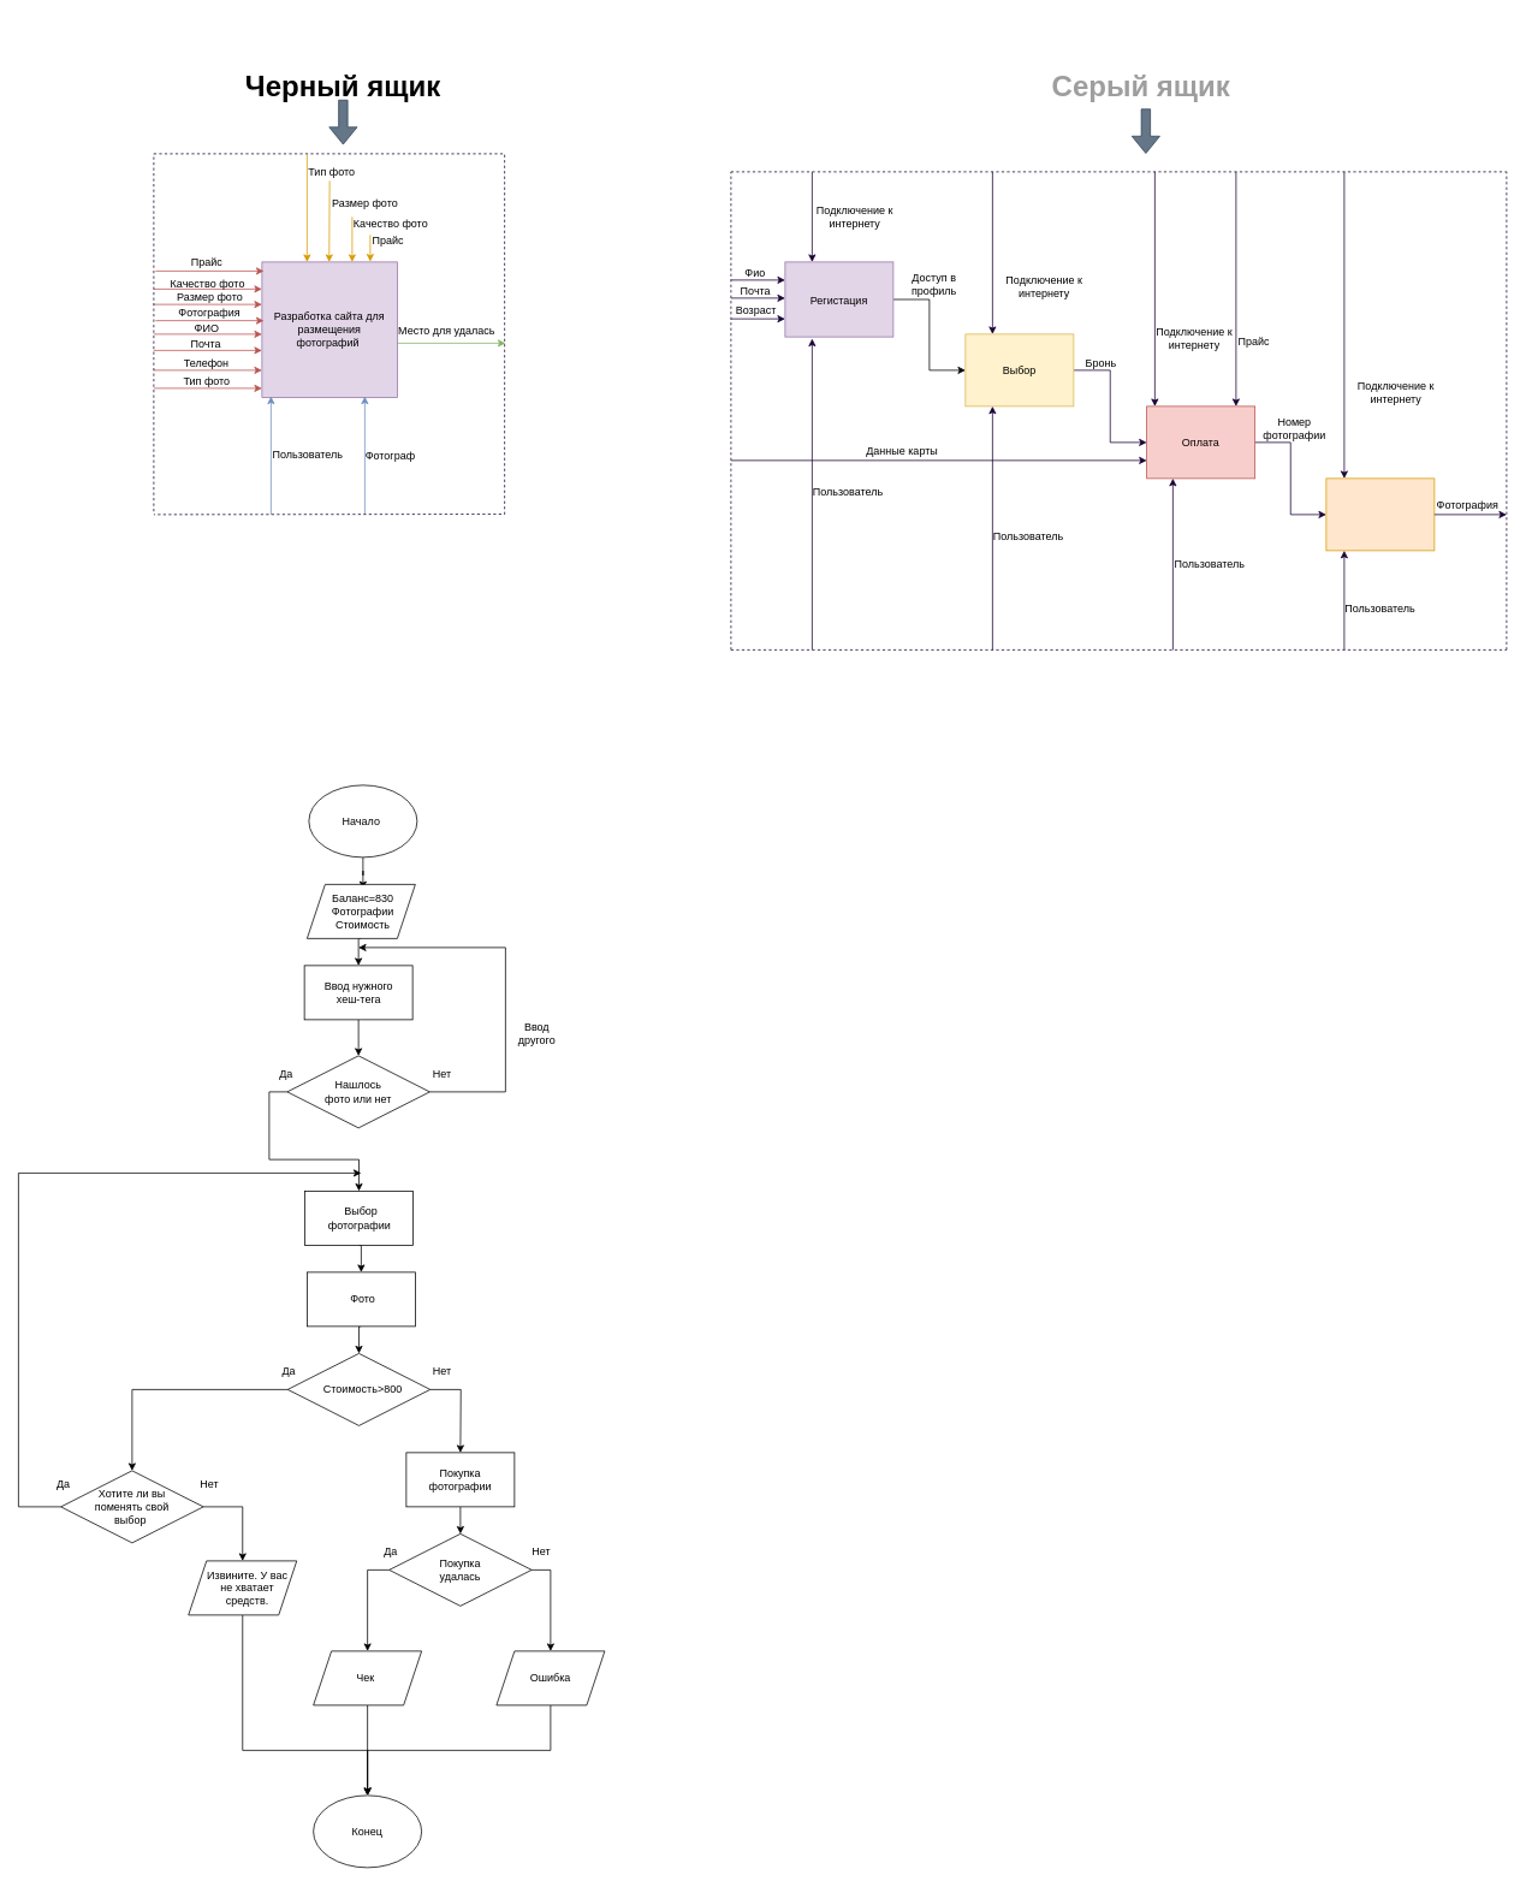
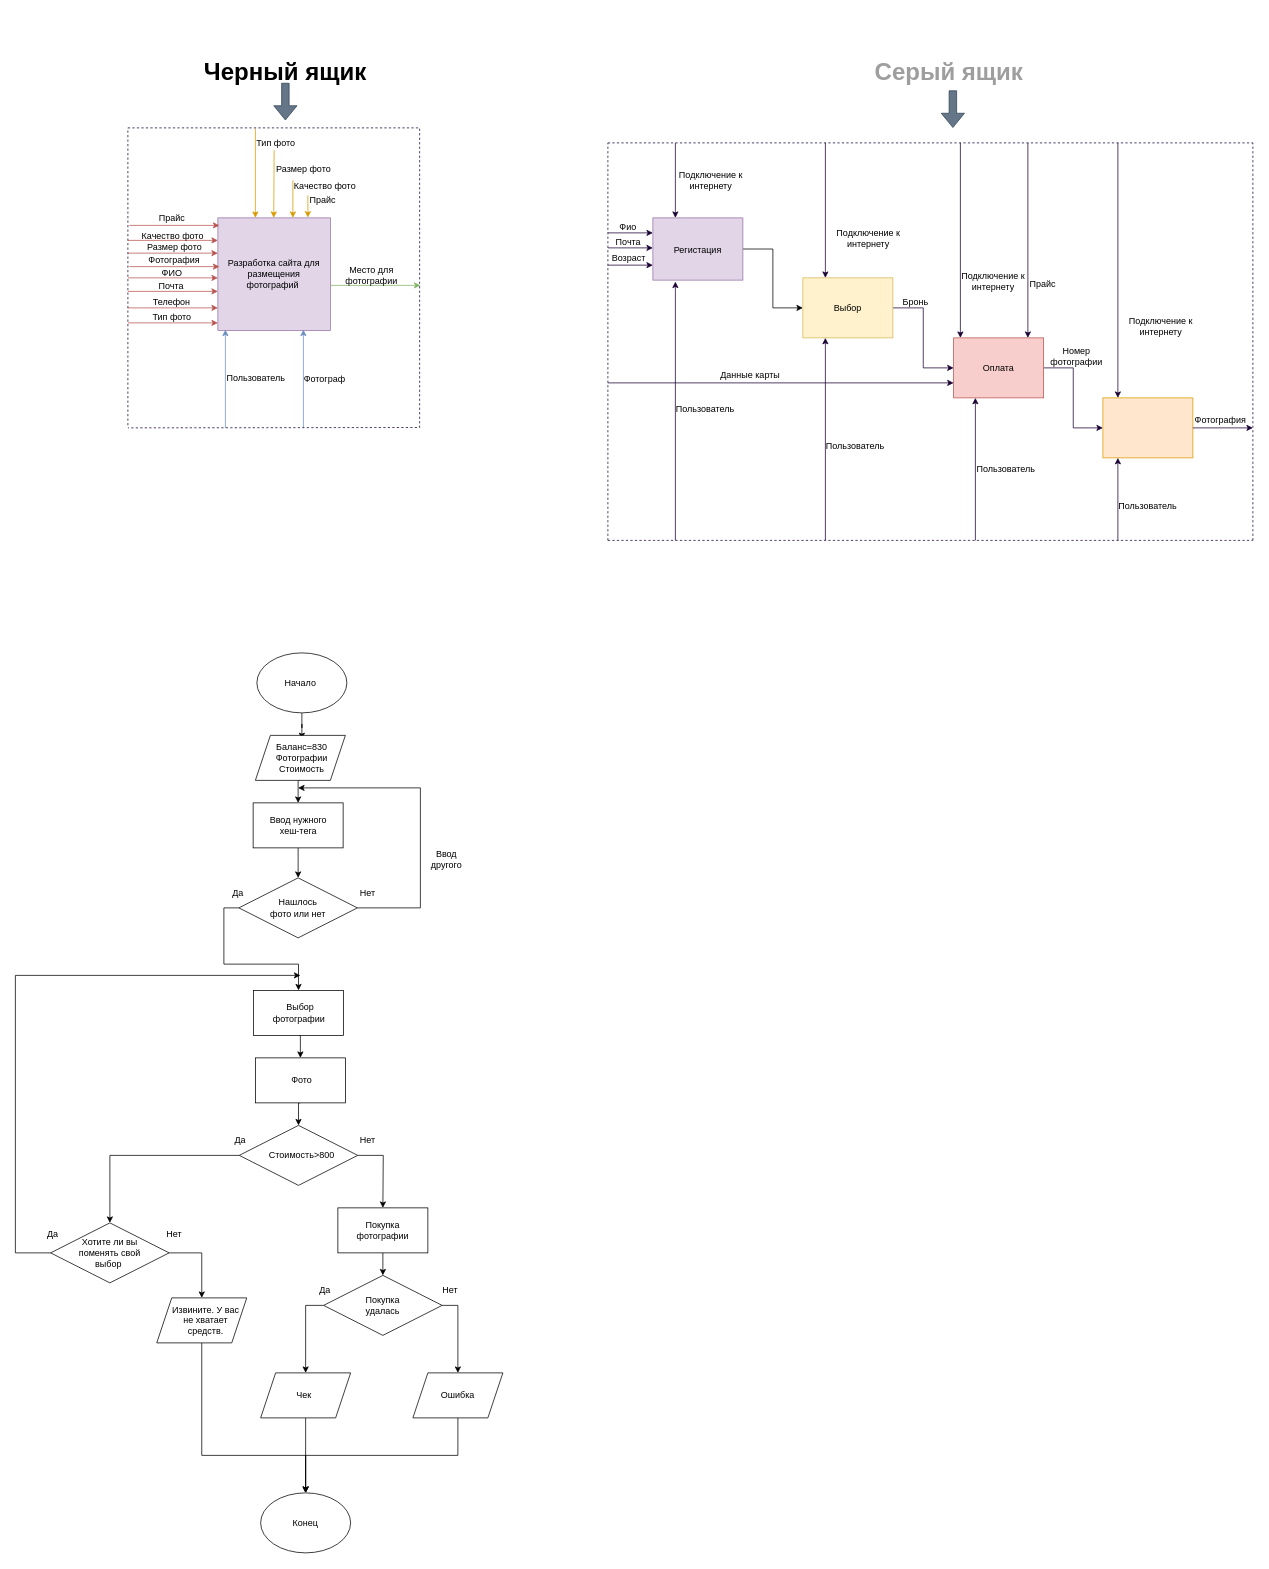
- <mxCell id="69" value="Доступ в профиль" style="text;html=1;strokeColor=none;fillColor=none;align=center;verticalAlign=middle;whiteSpace=wrap;rounded=0;" parent="1" vertex="1"><mxGeometry x="990" y="303" width="91" height="24" as="geometry" /></mxCell>
- <mxCell id="18" value="Место для удалась" style="text;html=1;strokeColor=none;fillColor=none;align=center;verticalAlign=middle;whiteSpace=wrap;rounded=0;" parent="1" vertex="1"><mxGeometry x="430" y="356" width="130" height="21" as="geometry" /></mxCell>
+ <mxCell id="18" value="Место для фотографии" style="text;html=1;strokeColor=none;fillColor=none;align=center;verticalAlign=middle;whiteSpace=wrap;rounded=0;" parent="1" vertex="1"><mxGeometry x="430" y="356" width="130" height="21" as="geometry" /></mxCell>
